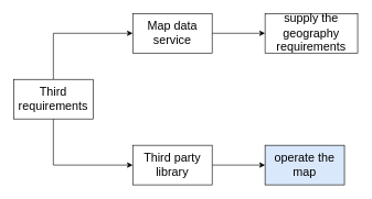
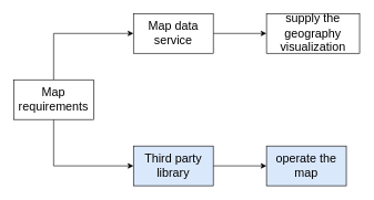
- <mxCell id="10" value="&lt;font style=&quot;font-size: 18px&quot;&gt;supply the geography requirements&lt;/font&gt;" style="rounded=0;whiteSpace=wrap;html=1;" vertex="1" parent="1"><mxGeometry x="400" y="20" width="140" height="60" as="geometry" /></mxCell>
+ <mxCell id="10" value="&lt;font style=&quot;font-size: 18px&quot;&gt;supply the geography visualization&lt;/font&gt;" style="rounded=0;whiteSpace=wrap;html=1;" vertex="1" parent="1"><mxGeometry x="400" y="20" width="140" height="60" as="geometry" /></mxCell>
- <mxCell id="4" value="&lt;font style=&quot;font-size: 18px&quot;&gt;Third requirements&lt;/font&gt;" style="rounded=0;whiteSpace=wrap;html=1;" vertex="1" parent="1"><mxGeometry x="20" y="120" width="120" height="60" as="geometry" /></mxCell>
+ <mxCell id="4" value="&lt;font style=&quot;font-size: 18px&quot;&gt;Map requirements&lt;/font&gt;" style="rounded=0;whiteSpace=wrap;html=1;" vertex="1" parent="1"><mxGeometry x="20" y="120" width="120" height="60" as="geometry" /></mxCell>
- <mxCell id="6" value="&lt;font style=&quot;font-size: 18px&quot;&gt;Third party library&lt;/font&gt;" style="rounded=0;whiteSpace=wrap;html=1;" vertex="1" parent="1"><mxGeometry x="200" y="220" width="120" height="60" as="geometry" /></mxCell>
+ <mxCell id="6" value="&lt;font style=&quot;font-size: 18px&quot;&gt;Third party library&lt;/font&gt;" style="rounded=0;whiteSpace=wrap;html=1;fillColor=#dae8fc;" vertex="1" parent="1"><mxGeometry x="200" y="220" width="120" height="60" as="geometry" /></mxCell>
